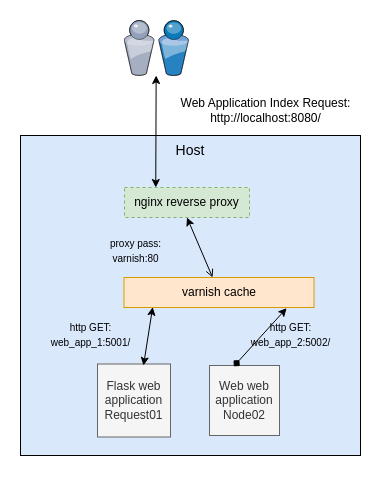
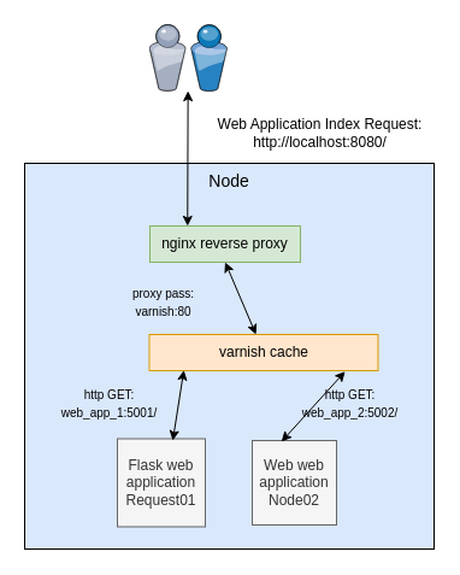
- <mxCell id="2" value="Host" style="whiteSpace=wrap;html=1;fillColor=#dae8fc;fontSize=14;verticalAlign=top;" parent="1" vertex="1"><mxGeometry x="20" y="135" width="340" height="320" as="geometry" /></mxCell>
+ <mxCell id="2" value="Node" style="whiteSpace=wrap;html=1;fillColor=#dae8fc;fontSize=14;verticalAlign=top;" parent="1" vertex="1"><mxGeometry x="20" y="135" width="340" height="320" as="geometry" /></mxCell>
- <mxCell id="9" value="nginx reverse proxy" style="rounded=0;whiteSpace=wrap;html=1;fillColor=#d5e8d4;strokeColor=#82b366;dashed=1;" vertex="1" parent="1"><mxGeometry x="124" y="187" width="125" height="30" as="geometry" /></mxCell>
+ <mxCell id="9" value="nginx reverse proxy" style="rounded=0;whiteSpace=wrap;html=1;fillColor=#d5e8d4;strokeColor=#82b366;" vertex="1" parent="1"><mxGeometry x="124" y="187" width="125" height="30" as="geometry" /></mxCell>
- <mxCell id="13" value="" style="endArrow=open;startArrow=classic;html=1;exitX=0.5;exitY=1;exitDx=0;exitDy=0;" edge="1" parent="1" source="9" target="10"><mxGeometry width="50" height="50" relative="1" as="geometry"><mxPoint x="319.999" y="195" as="sourcePoint" /><mxPoint x="415.575" y="319.87" as="targetPoint" /></mxGeometry></mxCell>
+ <mxCell id="13" value="" style="endArrow=classic;startArrow=classic;html=1;exitX=0.5;exitY=1;exitDx=0;exitDy=0;" edge="1" parent="1" source="9" target="10"><mxGeometry width="50" height="50" relative="1" as="geometry"><mxPoint x="319.999" y="195" as="sourcePoint" /><mxPoint x="415.575" y="319.87" as="targetPoint" /></mxGeometry></mxCell>
- <mxCell id="15" value="" style="endArrow=diamond;startArrow=classic;html=1;exitX=0.856;exitY=1.021;exitDx=0;exitDy=0;exitPerimeter=0;entryX=0.347;entryY=0.012;entryDx=0;entryDy=0;entryPerimeter=0;" edge="1" parent="1" source="10" target="11"><mxGeometry width="50" height="50" relative="1" as="geometry"><mxPoint x="222.94" y="323.5" as="sourcePoint" /><mxPoint x="232" y="366" as="targetPoint" /></mxGeometry></mxCell>
+ <mxCell id="15" value="" style="endArrow=classic;startArrow=classic;html=1;exitX=0.856;exitY=1.021;exitDx=0;exitDy=0;exitPerimeter=0;entryX=0.347;entryY=0.012;entryDx=0;entryDy=0;entryPerimeter=0;" edge="1" parent="1" source="10" target="11"><mxGeometry width="50" height="50" relative="1" as="geometry"><mxPoint x="222.94" y="323.5" as="sourcePoint" /><mxPoint x="232" y="366" as="targetPoint" /></mxGeometry></mxCell>
